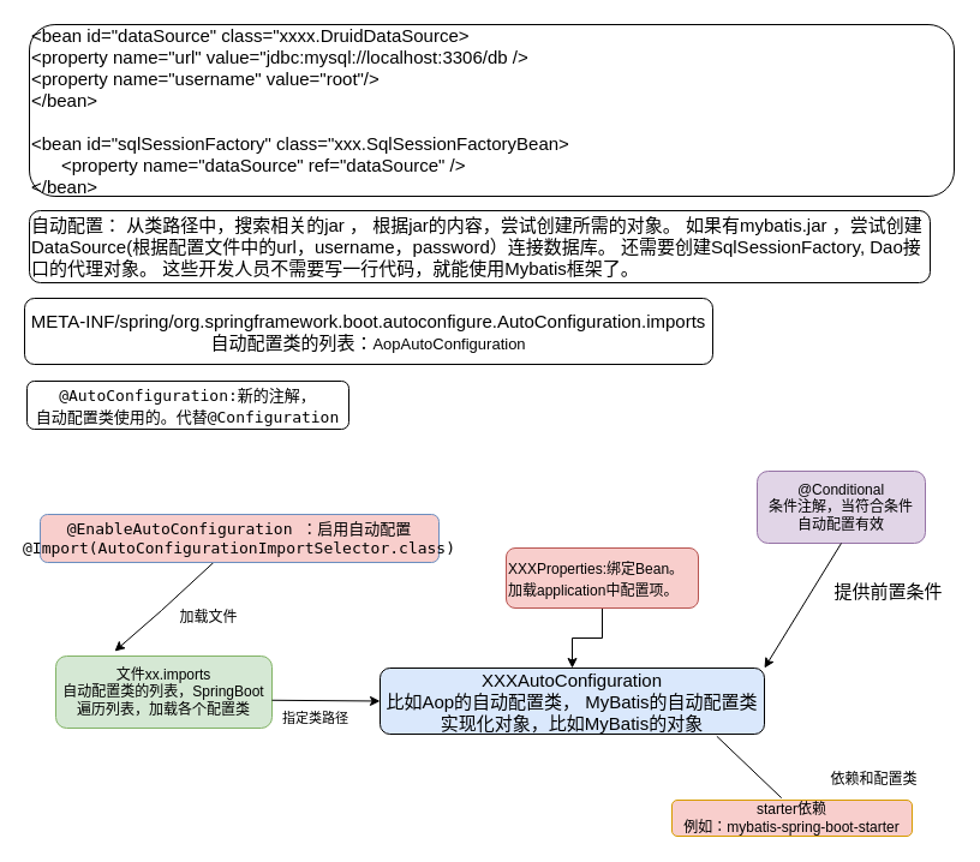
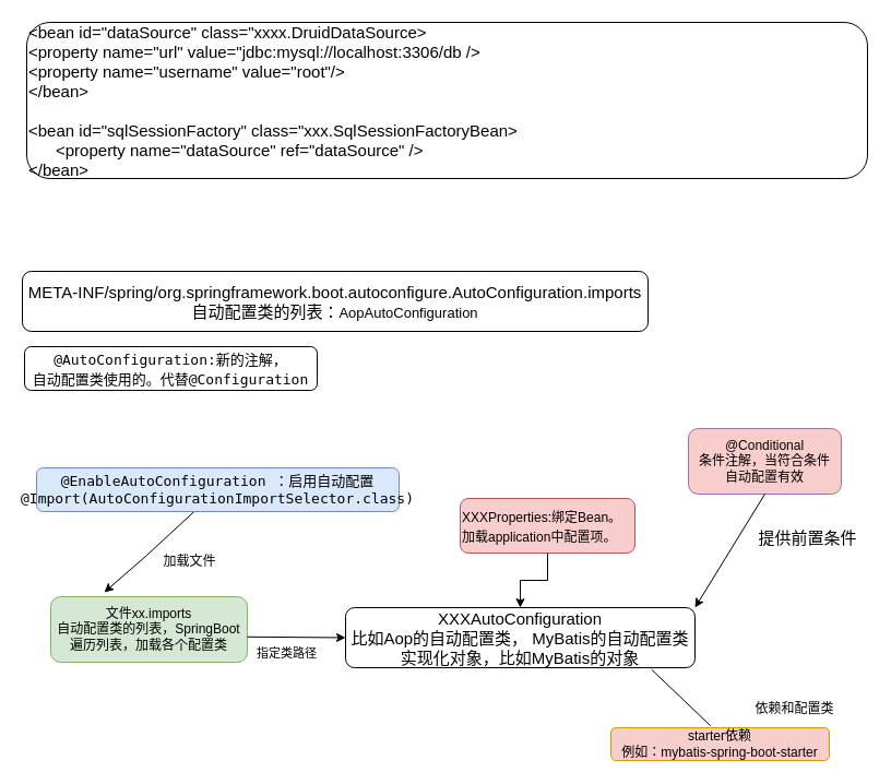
- <mxCell id="3" value="自动配置： 从类路径中，搜索相关的jar ， 根据jar的内容，尝试创建所需的对象。 如果有mybatis.jar ，尝试创建DataSource(根据配置文件中的url，username，password）连接数据库。 还需要创建SqlSessionFactory, Dao接口的代理对象。 这些开发人员不需要写一行代码，就能使用Mybatis框架了。" style="rounded=1;whiteSpace=wrap;html=1;fontSize=15;align=left;" vertex="1" parent="1"><mxGeometry x="24" y="175" width="750" height="60" as="geometry" /></mxCell>
- <mxCell id="17" value="&lt;div&gt;@Conditional&lt;/div&gt;&lt;div&gt;条件注解，当符合条件&lt;/div&gt;&lt;div&gt;自动配置有效&lt;/div&gt;" style="rounded=1;whiteSpace=wrap;html=1;fontSize=12;fillColor=#e1d5e7;strokeColor=#9673a6;" vertex="1" parent="1"><mxGeometry x="630" y="392" width="140" height="60" as="geometry" /></mxCell>
+ <mxCell id="17" value="&lt;div&gt;@Conditional&lt;/div&gt;&lt;div&gt;条件注解，当符合条件&lt;/div&gt;&lt;div&gt;自动配置有效&lt;/div&gt;" style="rounded=1;whiteSpace=wrap;html=1;fontSize=12;fillColor=#f8cecc;strokeColor=#9673a6;" vertex="1" parent="1"><mxGeometry x="630" y="392" width="140" height="60" as="geometry" /></mxCell>
- <mxCell id="10" value="&lt;pre style=&quot;font-size: 13px&quot;&gt;@EnableAutoConfiguration ：启用自动配置&lt;br&gt;@Import&lt;span style=&quot;font-family: &amp;#34;jetbrains mono&amp;#34; , monospace&quot;&gt;(AutoConfigurationImportSelector.&lt;/span&gt;&lt;span style=&quot;font-family: &amp;#34;jetbrains mono&amp;#34; , monospace&quot;&gt;class&lt;/span&gt;&lt;span style=&quot;font-family: &amp;#34;jetbrains mono&amp;#34; , monospace&quot;&gt;)&lt;/span&gt;&lt;/pre&gt;" style="rounded=1;whiteSpace=wrap;html=1;fontSize=12;fillColor=#f8cecc;strokeColor=#6c8ebf;" vertex="1" parent="1"><mxGeometry x="33" y="428" width="332" height="40" as="geometry" /></mxCell>
+ <mxCell id="10" value="&lt;pre style=&quot;font-size: 13px&quot;&gt;@EnableAutoConfiguration ：启用自动配置&lt;br&gt;@Import&lt;span style=&quot;font-family: &amp;#34;jetbrains mono&amp;#34; , monospace&quot;&gt;(AutoConfigurationImportSelector.&lt;/span&gt;&lt;span style=&quot;font-family: &amp;#34;jetbrains mono&amp;#34; , monospace&quot;&gt;class&lt;/span&gt;&lt;span style=&quot;font-family: &amp;#34;jetbrains mono&amp;#34; , monospace&quot;&gt;)&lt;/span&gt;&lt;/pre&gt;" style="rounded=1;whiteSpace=wrap;html=1;fontSize=12;fillColor=#dae8fc;strokeColor=#6c8ebf;" vertex="1" parent="1"><mxGeometry x="33" y="428" width="332" height="40" as="geometry" /></mxCell>
- <mxCell id="4" value="XXXAutoConfiguration&lt;br&gt;比如Aop的自动配置类， MyBatis的自动配置类&lt;br&gt;实现化对象，比如MyBatis的对象" style="rounded=1;whiteSpace=wrap;html=1;fontSize=15;fillColor=#dae8fc;" vertex="1" parent="1"><mxGeometry x="316" y="556" width="320" height="55" as="geometry" /></mxCell>
+ <mxCell id="4" value="XXXAutoConfiguration&lt;br&gt;比如Aop的自动配置类， MyBatis的自动配置类&lt;br&gt;实现化对象，比如MyBatis的对象" style="rounded=1;whiteSpace=wrap;html=1;fontSize=15;" vertex="1" parent="1"><mxGeometry x="316" y="556" width="320" height="55" as="geometry" /></mxCell>
